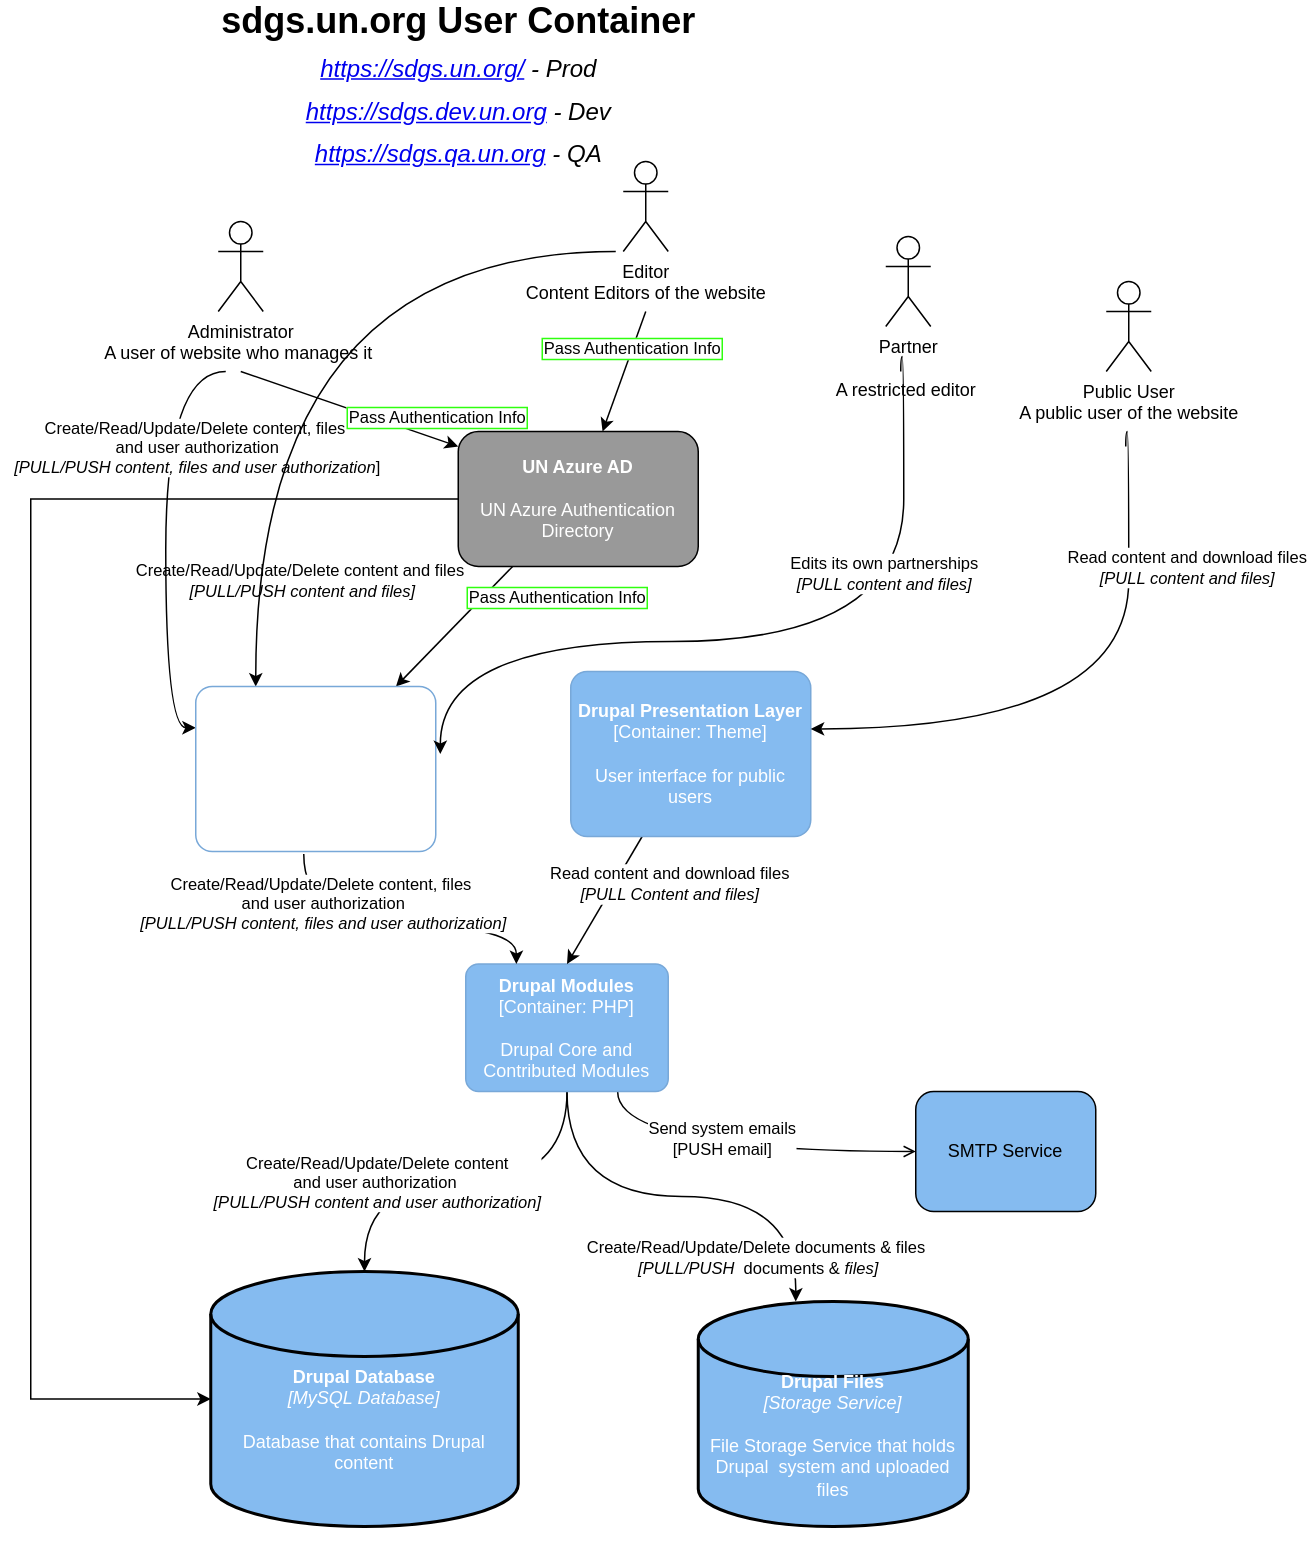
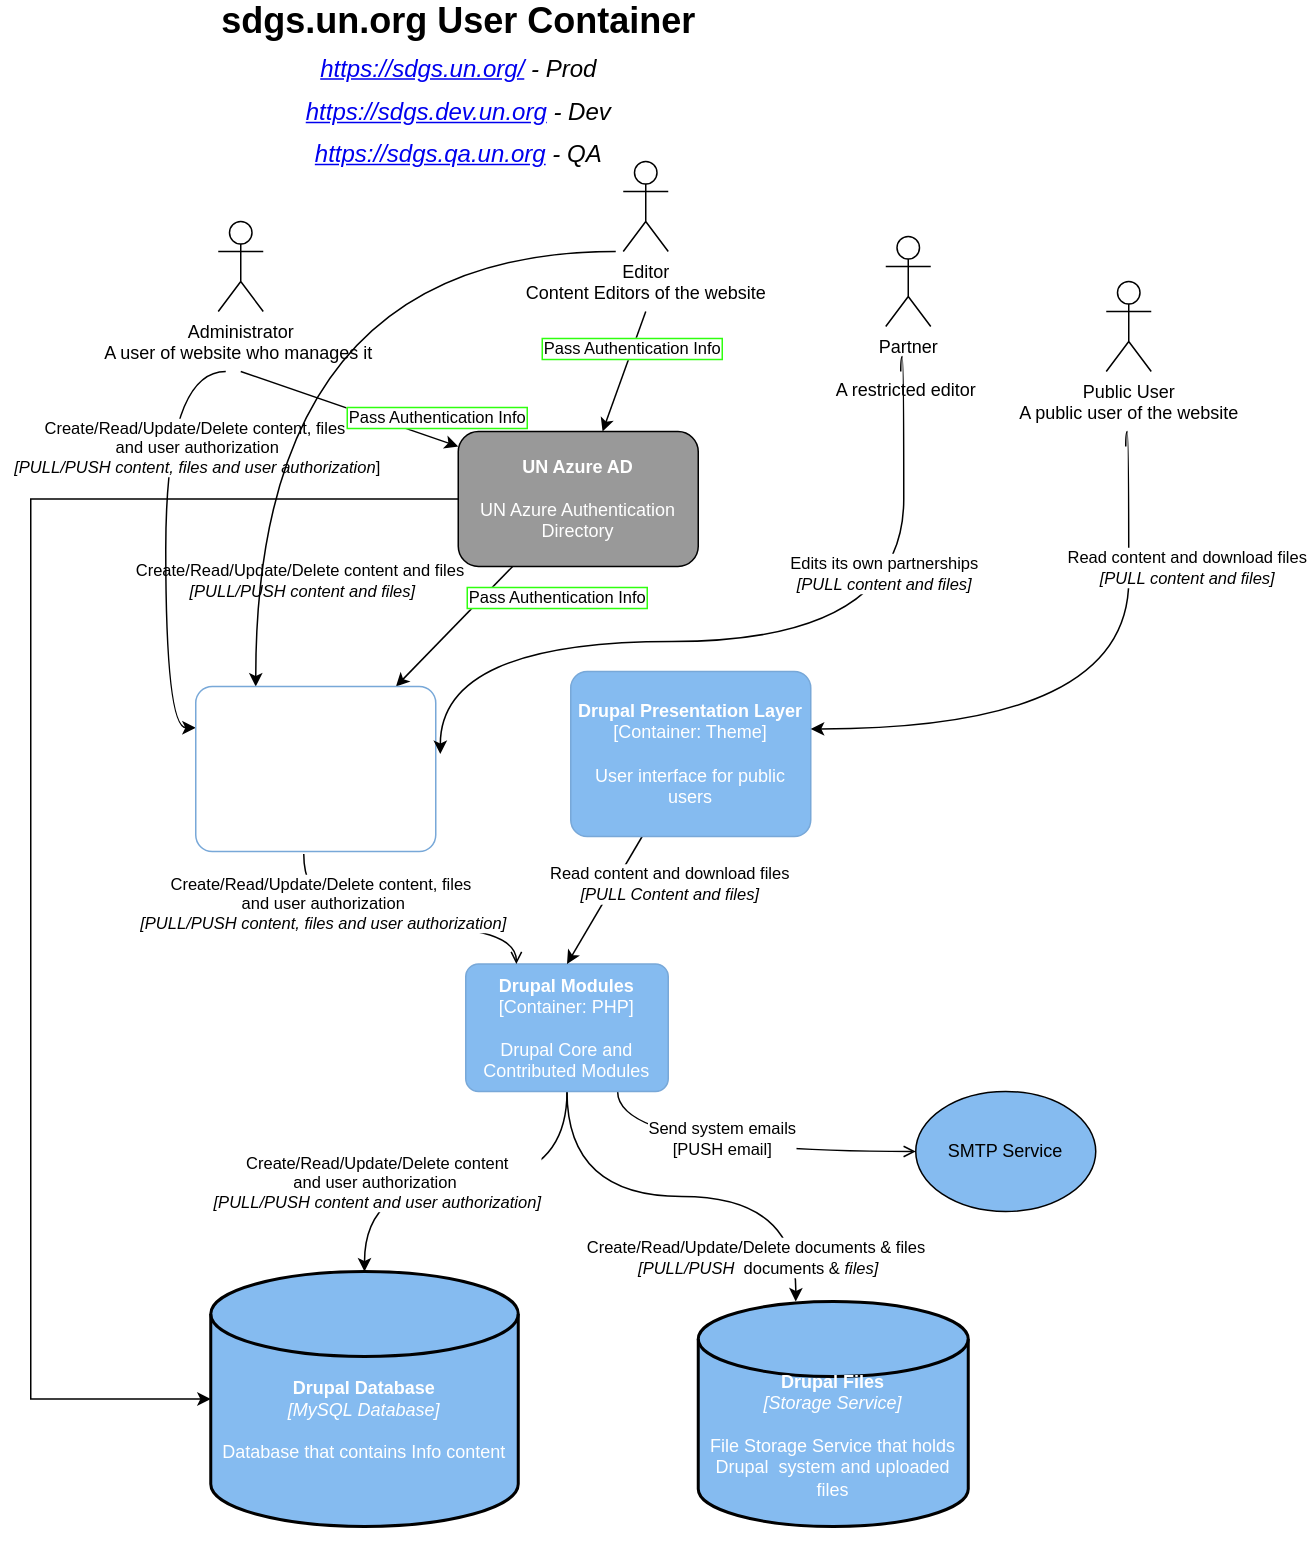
- <mxCell id="30" style="edgeStyle=orthogonalEdgeStyle;curved=1;rounded=0;orthogonalLoop=1;jettySize=auto;html=1;entryX=0.25;entryY=0;entryDx=0;entryDy=0;entryPerimeter=0;exitX=0.45;exitY=1.015;exitDx=0;exitDy=0;exitPerimeter=0;" parent="1" source="32" target="8" edge="1"><mxGeometry relative="1" as="geometry"><Array as="points"><mxPoint x="202" y="600" /><mxPoint x="344" y="600" /></Array></mxGeometry></mxCell>
+ <mxCell id="30" style="edgeStyle=orthogonalEdgeStyle;curved=1;rounded=0;orthogonalLoop=1;jettySize=auto;html=1;entryX=0.25;entryY=0;entryDx=0;entryDy=0;entryPerimeter=0;exitX=0.45;exitY=1.015;exitDx=0;exitDy=0;exitPerimeter=0;endArrow=open;" parent="1" source="32" target="8" edge="1"><mxGeometry relative="1" as="geometry"><Array as="points"><mxPoint x="202" y="600" /><mxPoint x="344" y="600" /></Array></mxGeometry></mxCell>
- <mxCell id="33" value="SMTP Service" style="whiteSpace=wrap;html=1;fillColor=#85BBF0;rounded=1;" parent="1" vertex="1"><mxGeometry x="610" y="710" width="120" height="80" as="geometry" /></mxCell>
+ <mxCell id="33" value="SMTP Service" style="ellipse;whiteSpace=wrap;html=1;fillColor=#85BBF0;" parent="1" vertex="1"><mxGeometry x="610" y="710" width="120" height="80" as="geometry" /></mxCell>
- <mxCell id="10" value="&lt;font color=&quot;#ffffff&quot;&gt;&lt;b&gt;&lt;br&gt;&lt;br&gt;Drupal Database&lt;br&gt;&lt;/b&gt;&lt;i&gt;[MySQL Database]&lt;/i&gt;&lt;br&gt;&lt;br&gt;Database that contains Drupal content&lt;br&gt;&lt;/font&gt;" style="strokeWidth=2;html=1;shape=mxgraph.flowchart.database;whiteSpace=wrap;fillColor=#85BBF0;" parent="1" vertex="1"><mxGeometry x="140" y="830" width="205" height="170" as="geometry" /></mxCell>
+ <mxCell id="10" value="&lt;font color=&quot;#ffffff&quot;&gt;&lt;b&gt;&lt;br&gt;&lt;br&gt;Drupal Database&lt;br&gt;&lt;/b&gt;&lt;i&gt;[MySQL Database]&lt;/i&gt;&lt;br&gt;&lt;br&gt;Database that contains Info content&lt;br&gt;&lt;/font&gt;" style="strokeWidth=2;html=1;shape=mxgraph.flowchart.database;whiteSpace=wrap;fillColor=#85BBF0;" parent="1" vertex="1"><mxGeometry x="140" y="830" width="205" height="170" as="geometry" /></mxCell>
